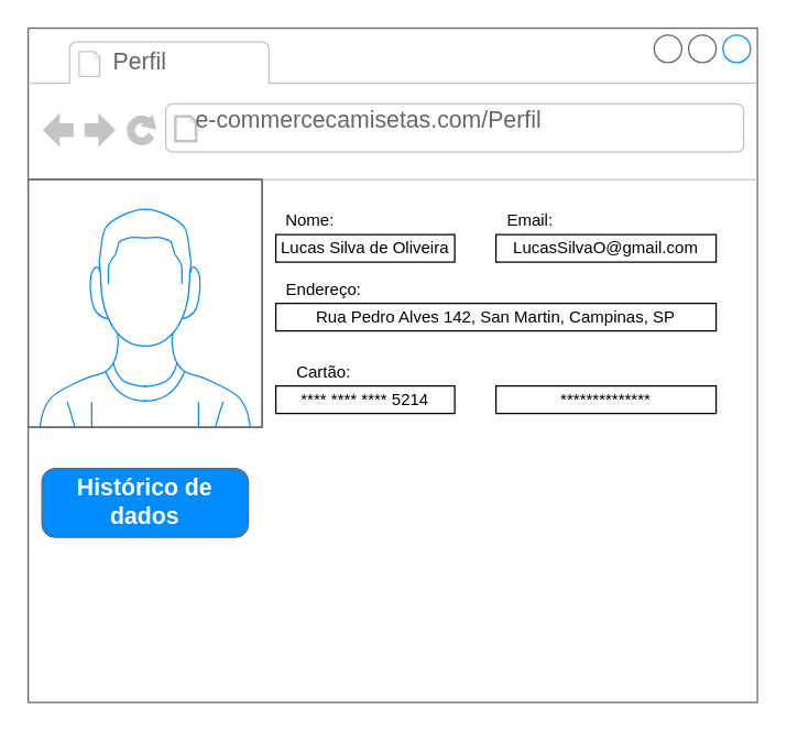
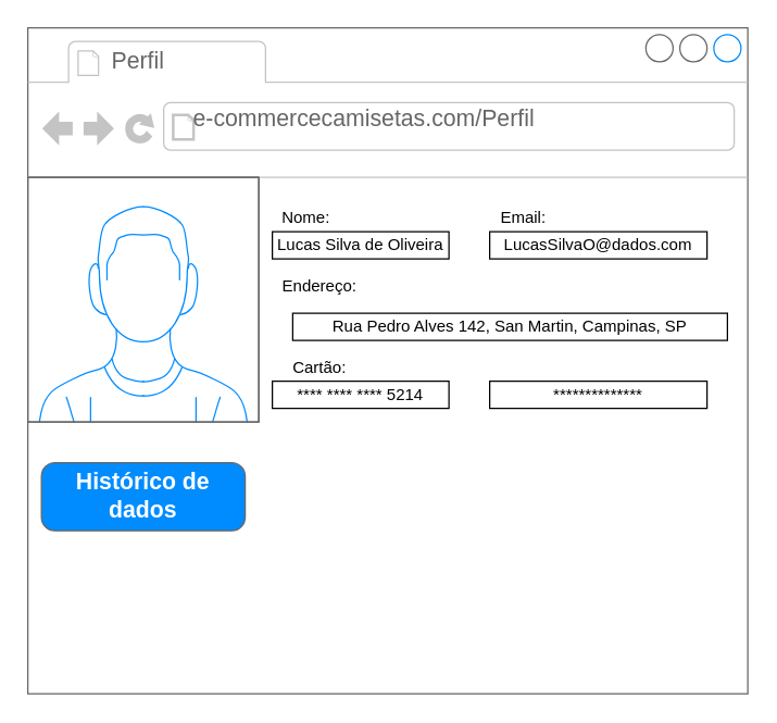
- <mxCell id="7" value="LucasSilvaO@gmail.com" style="text;html=1;align=center;verticalAlign=middle;whiteSpace=wrap;rounded=0;strokeColor=#000000;" vertex="1" parent="2"><mxGeometry x="340" y="150" width="160" height="20" as="geometry" /></mxCell>
+ <mxCell id="7" value="LucasSilvaO@dados.com" style="text;html=1;align=center;verticalAlign=middle;whiteSpace=wrap;rounded=0;strokeColor=#000000;" vertex="1" parent="2"><mxGeometry x="340" y="150" width="160" height="20" as="geometry" /></mxCell>
- <mxCell id="8" value="Rua Pedro Alves 142, San Martin, Campinas, SP" style="text;html=1;fillColor=none;align=center;verticalAlign=middle;whiteSpace=wrap;rounded=0;strokeColor=#000000;" vertex="1" parent="2"><mxGeometry x="180" y="200" width="320" height="20" as="geometry" /></mxCell>
+ <mxCell id="8" value="Rua Pedro Alves 142, San Martin, Campinas, SP" style="text;html=1;fillColor=none;align=center;verticalAlign=middle;whiteSpace=wrap;rounded=0;strokeColor=#000000;" vertex="1" parent="2"><mxGeometry x="195" y="210" width="320" height="20" as="geometry" /></mxCell>
